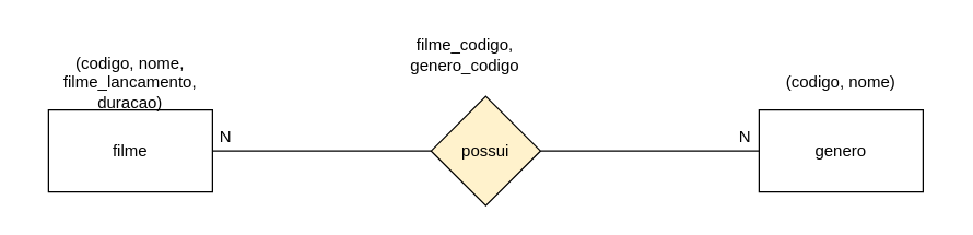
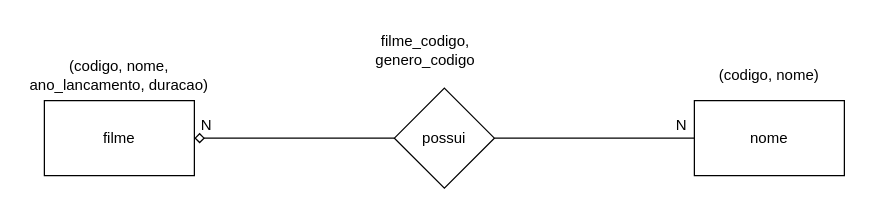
- <mxCell id="4" value="(codigo, nome, filme_lancamento, duracao)" style="text;html=1;strokeColor=none;fillColor=none;align=center;verticalAlign=middle;whiteSpace=wrap;rounded=0;" vertex="1" parent="1"><mxGeometry x="20" y="40" width="150" height="40" as="geometry" /></mxCell>
+ <mxCell id="4" value="(codigo, nome, ano_lancamento, duracao)" style="text;html=1;strokeColor=none;fillColor=none;align=center;verticalAlign=middle;whiteSpace=wrap;rounded=0;" vertex="1" parent="1"><mxGeometry x="20" y="40" width="150" height="40" as="geometry" /></mxCell>
- <mxCell id="6" style="edgeStyle=orthogonalEdgeStyle;rounded=0;orthogonalLoop=1;jettySize=auto;html=1;endArrow=none;endFill=0;" edge="1" parent="1" source="7" target="2"><mxGeometry relative="1" as="geometry" /></mxCell>
+ <mxCell id="6" style="edgeStyle=orthogonalEdgeStyle;rounded=0;orthogonalLoop=1;jettySize=auto;html=1;endArrow=diamond;endFill=0;" edge="1" parent="1" source="7" target="2"><mxGeometry relative="1" as="geometry" /></mxCell>
- <mxCell id="7" value="possui" style="rhombus;whiteSpace=wrap;html=1;fillColor=#fff2cc;" vertex="1" parent="1"><mxGeometry x="315" y="70" width="80" height="80" as="geometry" /></mxCell>
+ <mxCell id="7" value="possui" style="rhombus;whiteSpace=wrap;html=1;" vertex="1" parent="1"><mxGeometry x="315" y="70" width="80" height="80" as="geometry" /></mxCell>
- <mxCell id="3" value="genero" style="rounded=0;whiteSpace=wrap;html=1;" vertex="1" parent="1"><mxGeometry x="555" y="80" width="120" height="60" as="geometry" /></mxCell>
+ <mxCell id="3" value="nome" style="rounded=0;whiteSpace=wrap;html=1;" vertex="1" parent="1"><mxGeometry x="555" y="80" width="120" height="60" as="geometry" /></mxCell>
